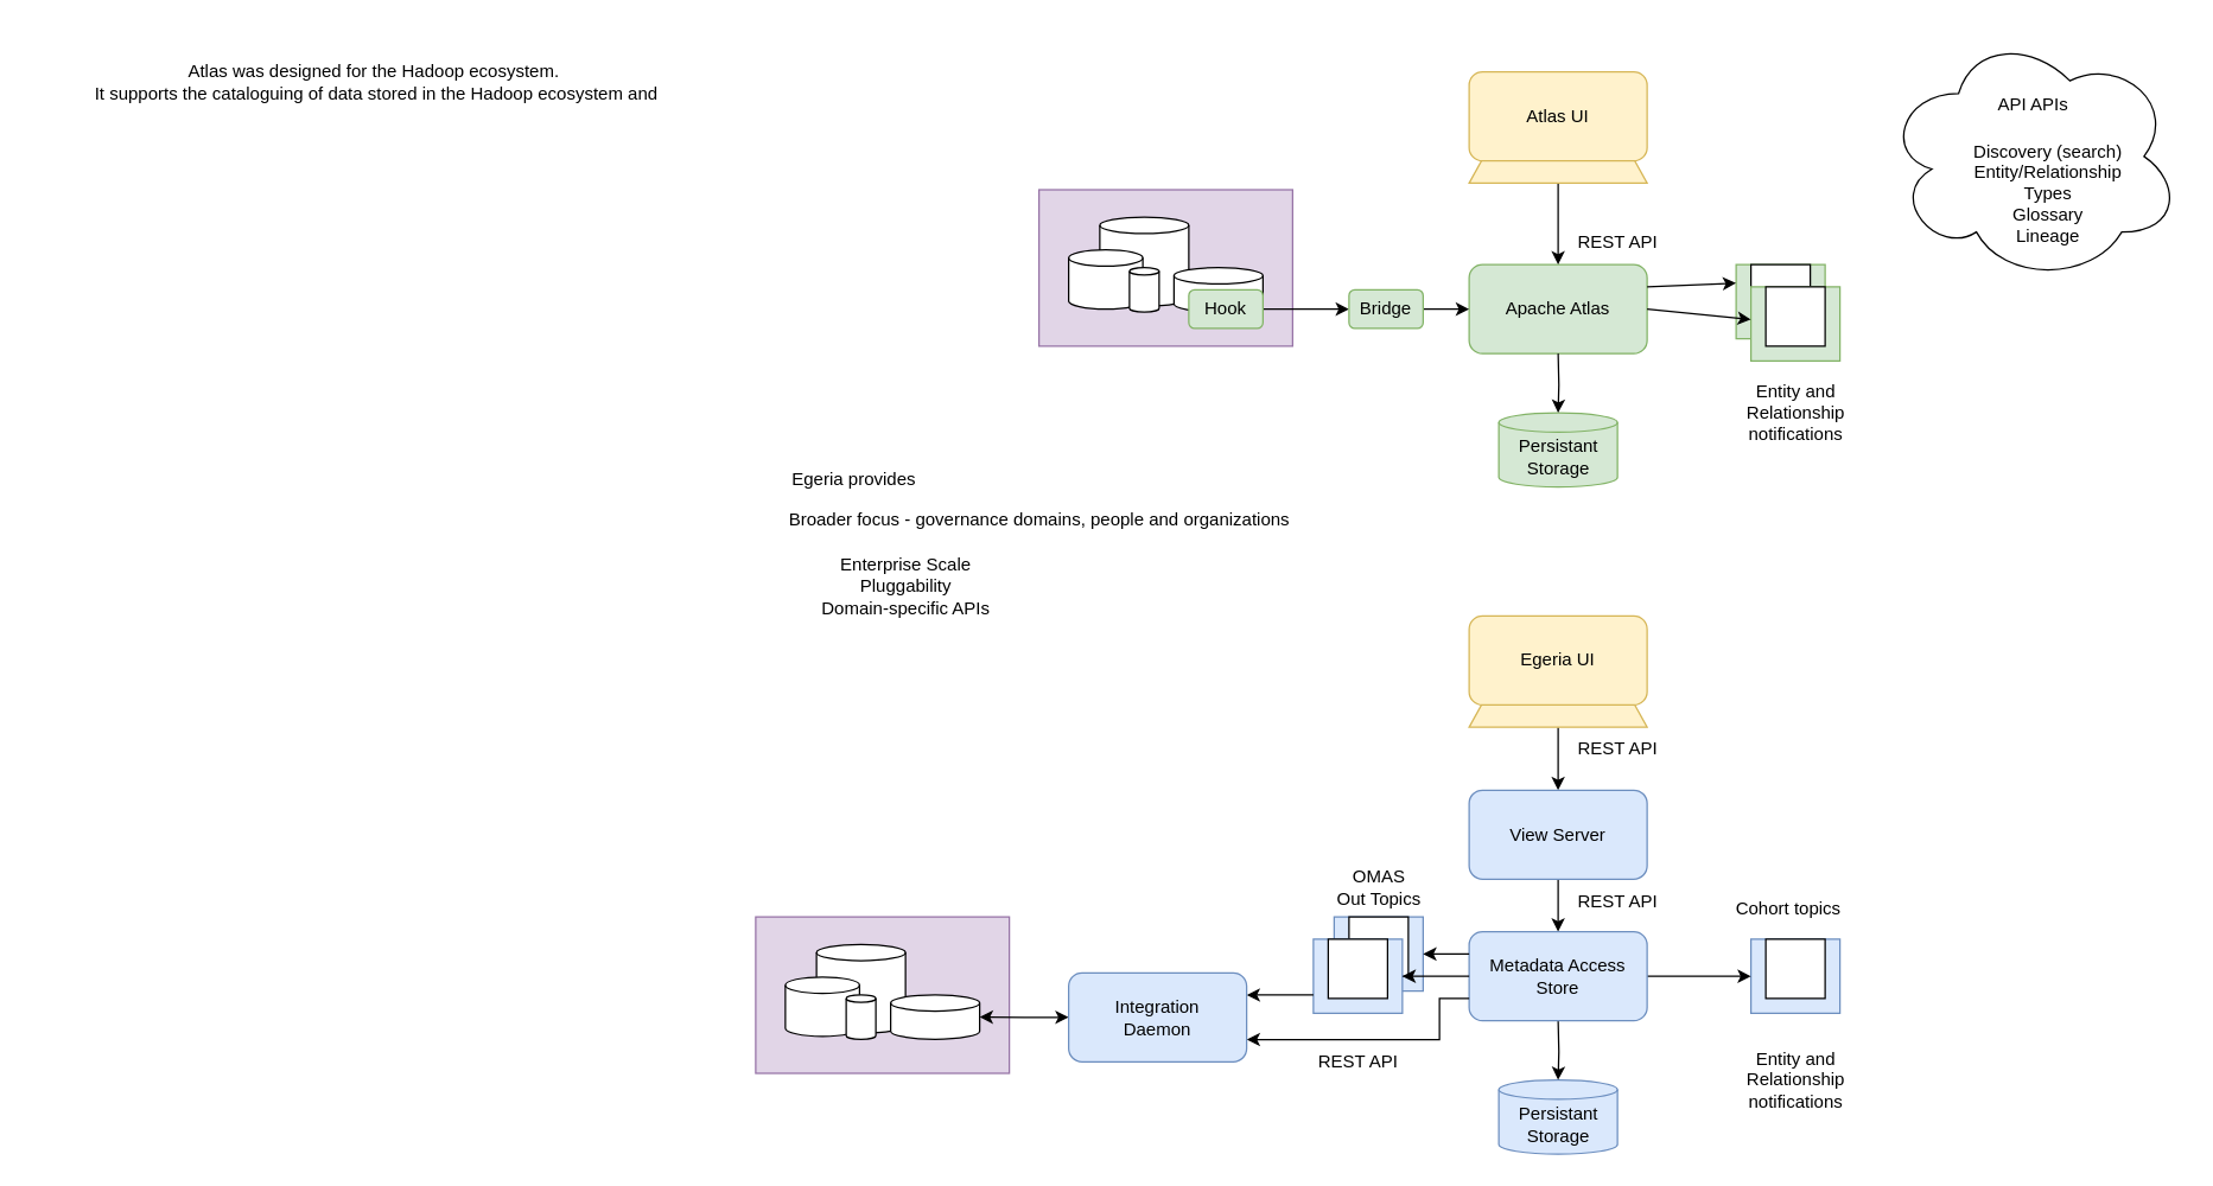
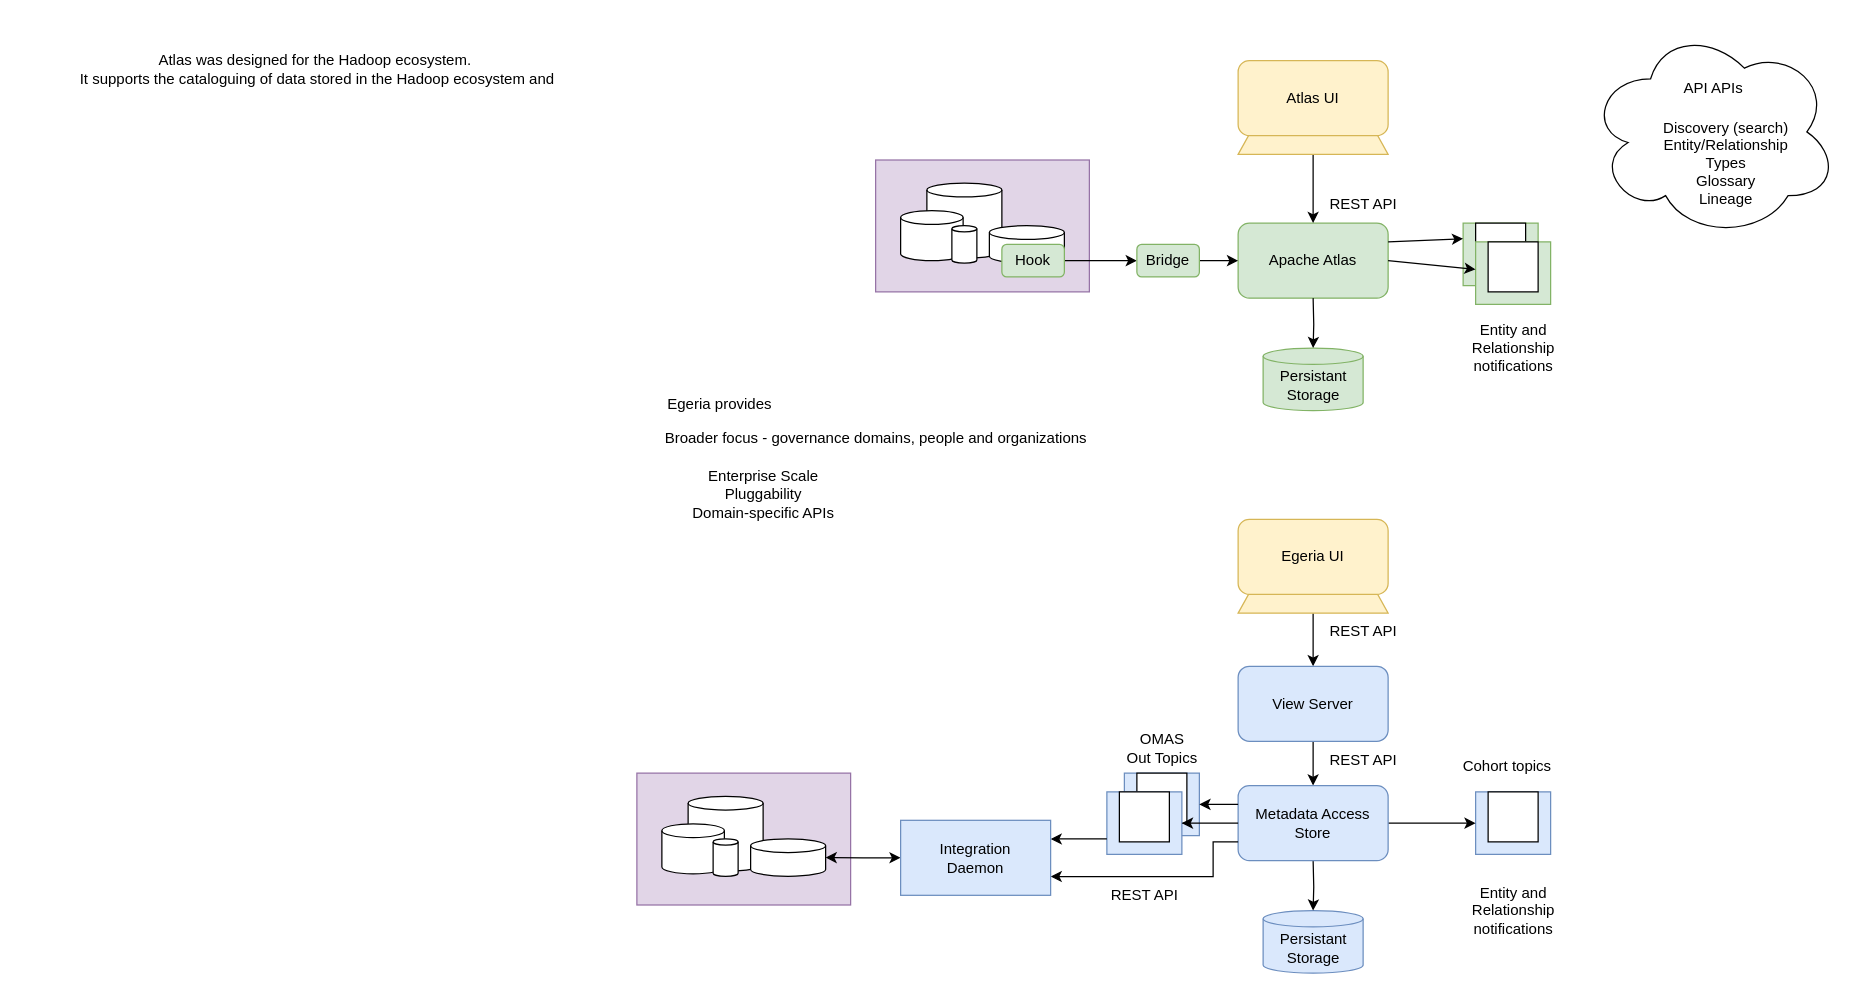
- <mxCell id="57" value="Integration&lt;br&gt;Daemon" style="rounded=1;whiteSpace=wrap;html=1;fillColor=#dae8fc;strokeColor=#6c8ebf;" parent="1" vertex="1"><mxGeometry x="720" y="655.75" width="120" height="60" as="geometry" /></mxCell>
+ <mxCell id="57" value="Integration&lt;br&gt;Daemon" style="whiteSpace=wrap;html=1;fillColor=#dae8fc;strokeColor=#6c8ebf;rounded=0;" parent="1" vertex="1"><mxGeometry x="720" y="655.75" width="120" height="60" as="geometry" /></mxCell>
